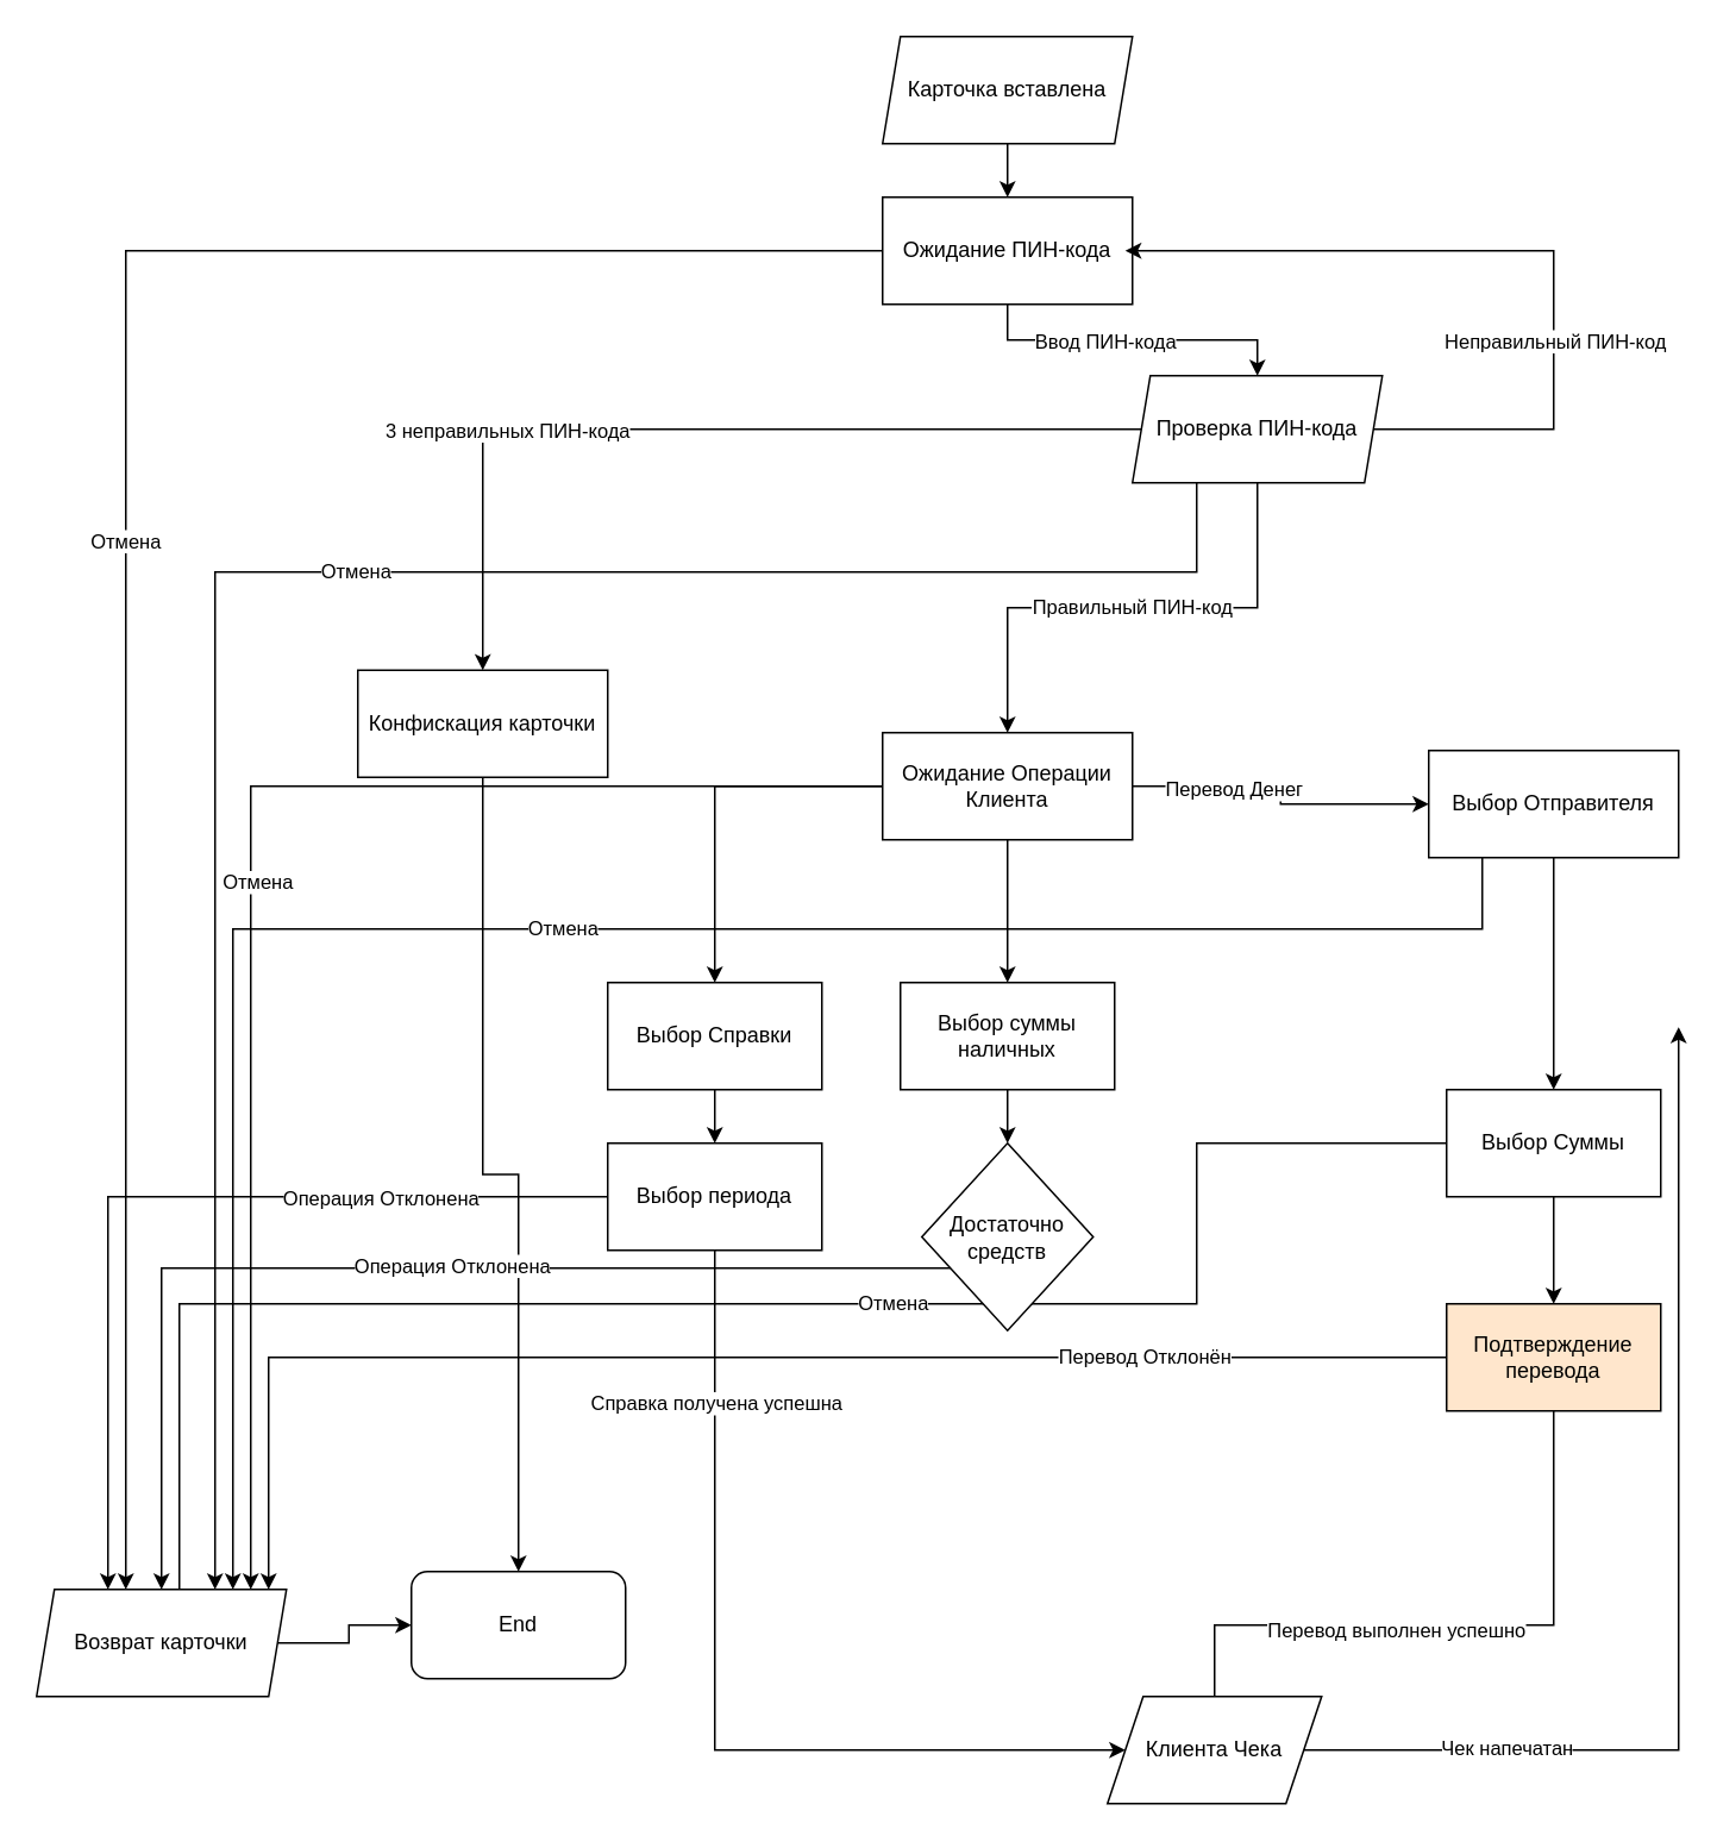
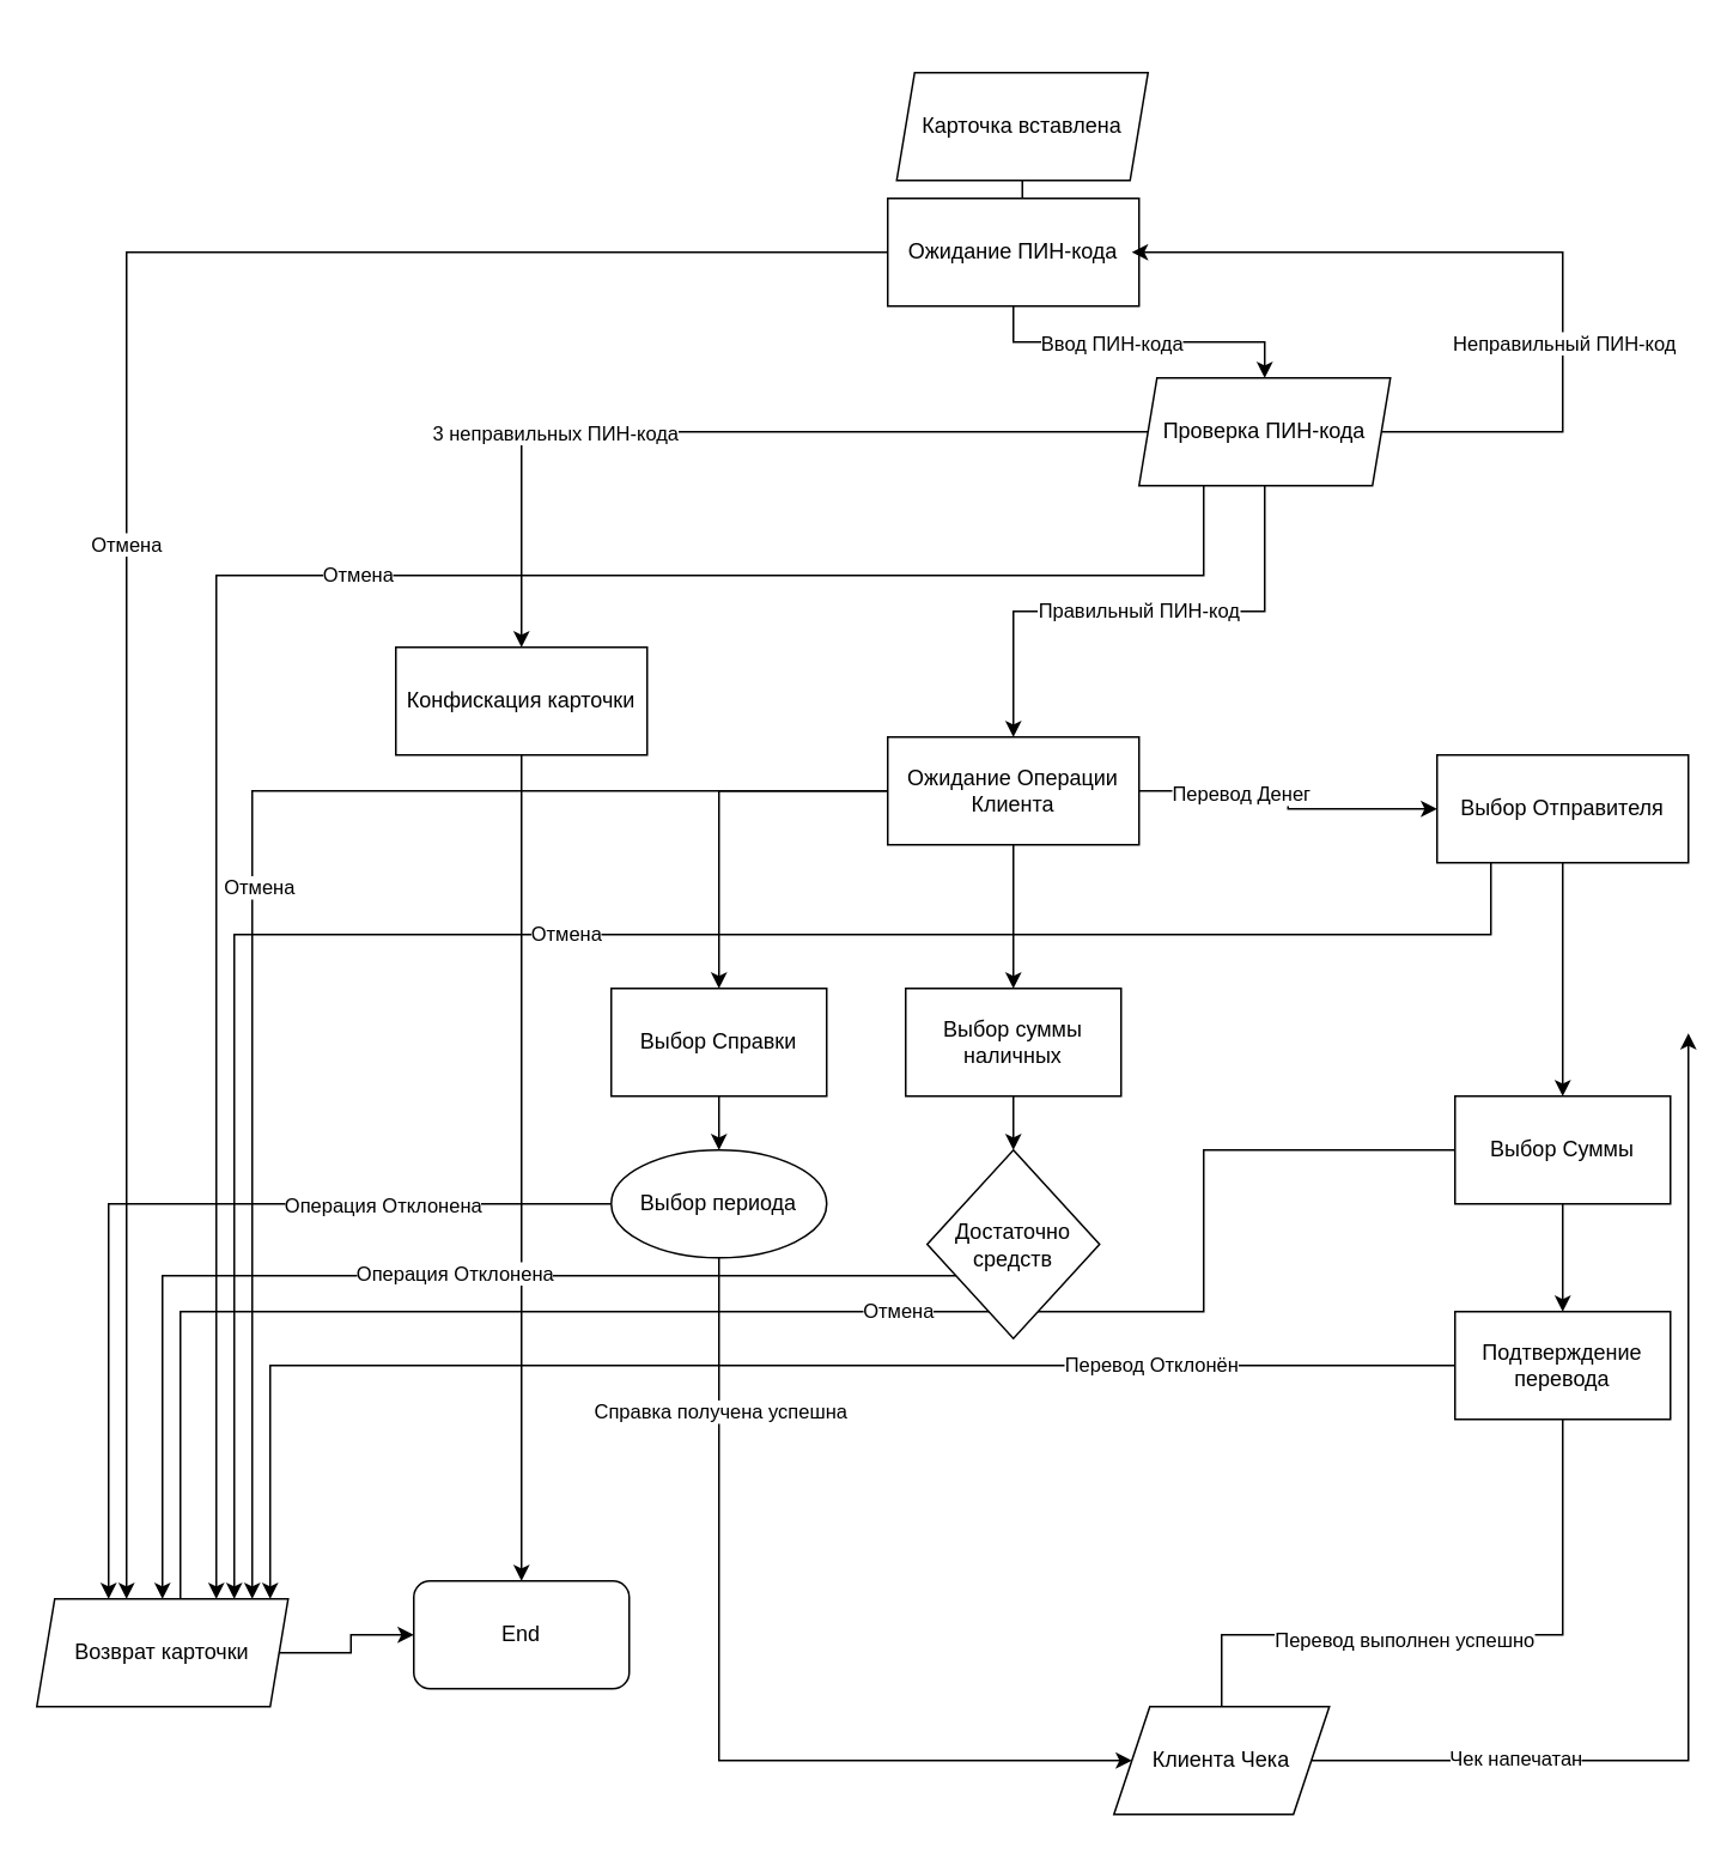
- <mxCell id="4" value="Карточка вставлена" style="shape=parallelogram;perimeter=parallelogramPerimeter;whiteSpace=wrap;html=1;fixedSize=1;size=10;" vertex="1" parent="1"><mxGeometry x="494" y="20" width="140" height="60" as="geometry" /></mxCell>
+ <mxCell id="4" value="Карточка вставлена" style="shape=parallelogram;perimeter=parallelogramPerimeter;whiteSpace=wrap;html=1;fixedSize=1;size=10;" vertex="1" parent="1"><mxGeometry x="499" y="40" width="140" height="60" as="geometry" /></mxCell>
- <mxCell id="19" value="Конфискация карточки" style="shape=parallelogram;perimeter=parallelogramPerimeter;whiteSpace=wrap;html=1;fixedSize=1;size=0;" vertex="1" parent="1"><mxGeometry x="200" y="375" width="140" height="60" as="geometry" /></mxCell>
+ <mxCell id="19" value="Конфискация карточки" style="shape=parallelogram;perimeter=parallelogramPerimeter;whiteSpace=wrap;html=1;fixedSize=1;size=0;" vertex="1" parent="1"><mxGeometry x="220" y="360" width="140" height="60" as="geometry" /></mxCell>
- <mxCell id="46" value="Выбор периода" style="whiteSpace=wrap;html=1;" vertex="1" parent="1"><mxGeometry x="340" y="640" width="120" height="60" as="geometry" /></mxCell>
+ <mxCell id="46" value="Выбор периода" style="ellipse;whiteSpace=wrap;html=1;" vertex="1" parent="1"><mxGeometry x="340" y="640" width="120" height="60" as="geometry" /></mxCell>
- <mxCell id="34" value="Подтверждение перевода" style="whiteSpace=wrap;html=1;fillColor=#ffe6cc;" vertex="1" parent="1"><mxGeometry x="810" y="730" width="120" height="60" as="geometry" /></mxCell>
+ <mxCell id="34" value="Подтверждение перевода" style="whiteSpace=wrap;html=1;" vertex="1" parent="1"><mxGeometry x="810" y="730" width="120" height="60" as="geometry" /></mxCell>
